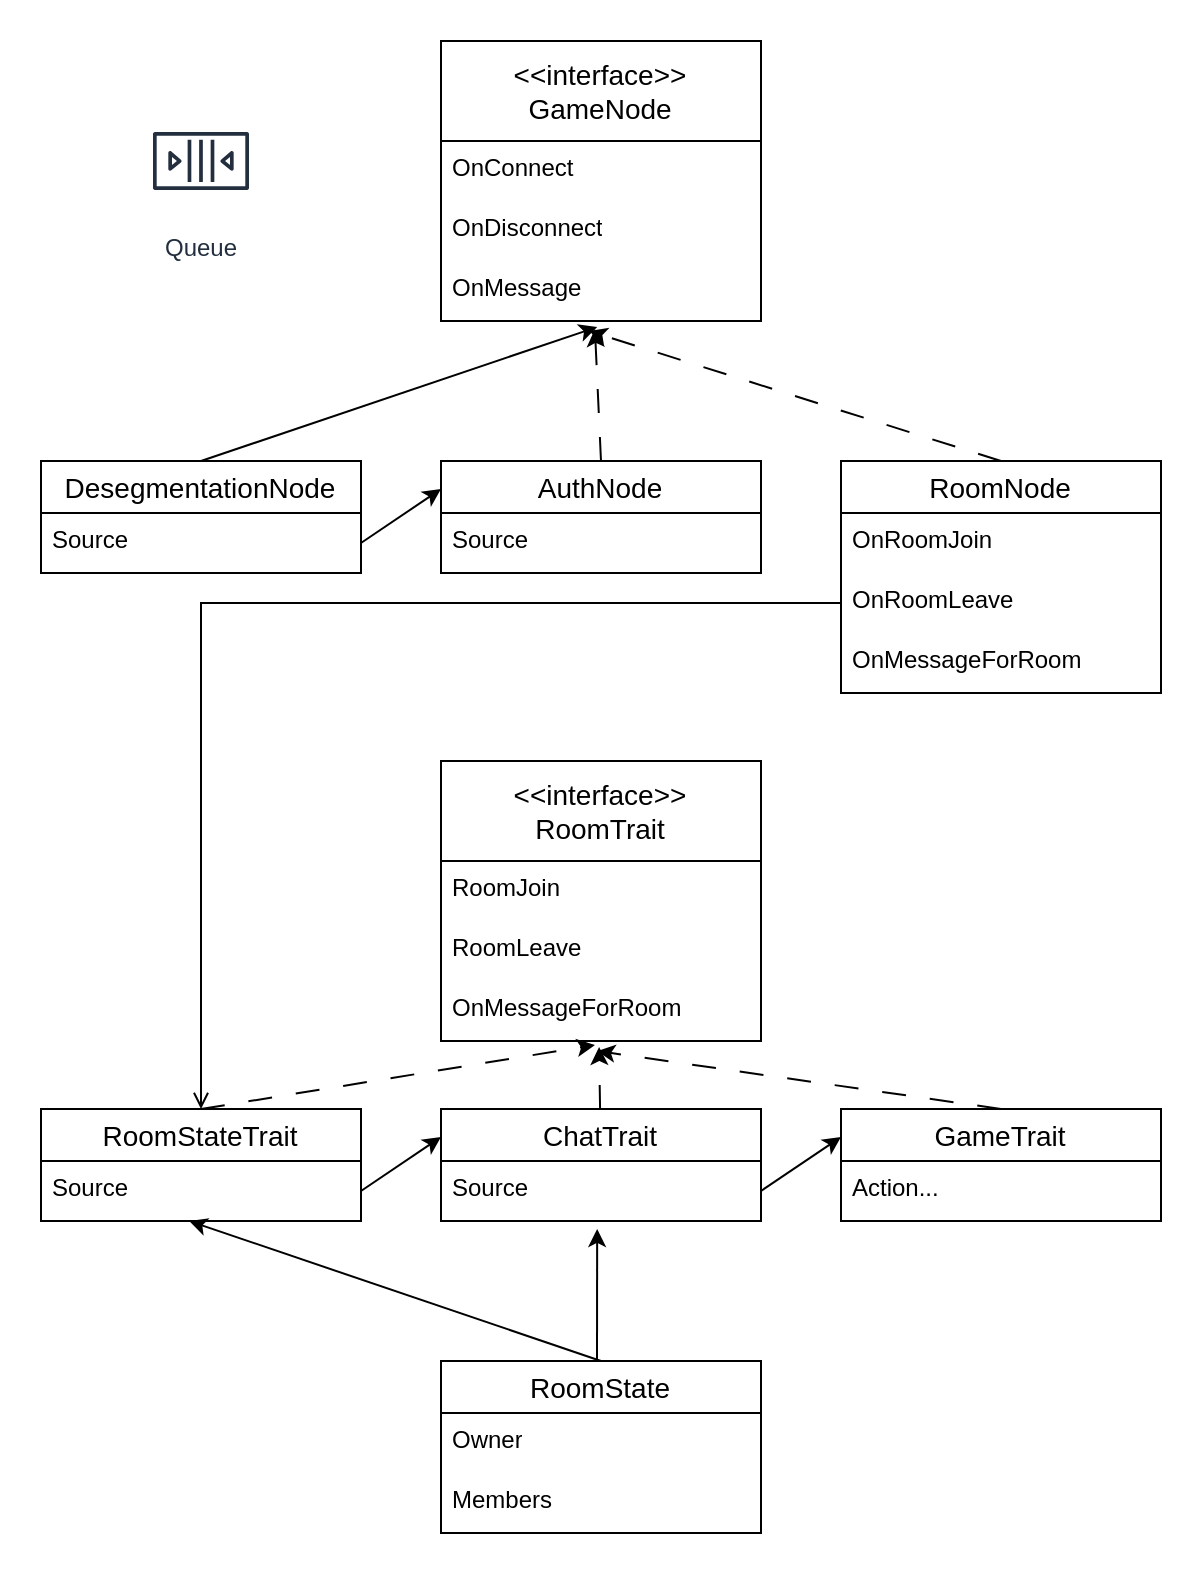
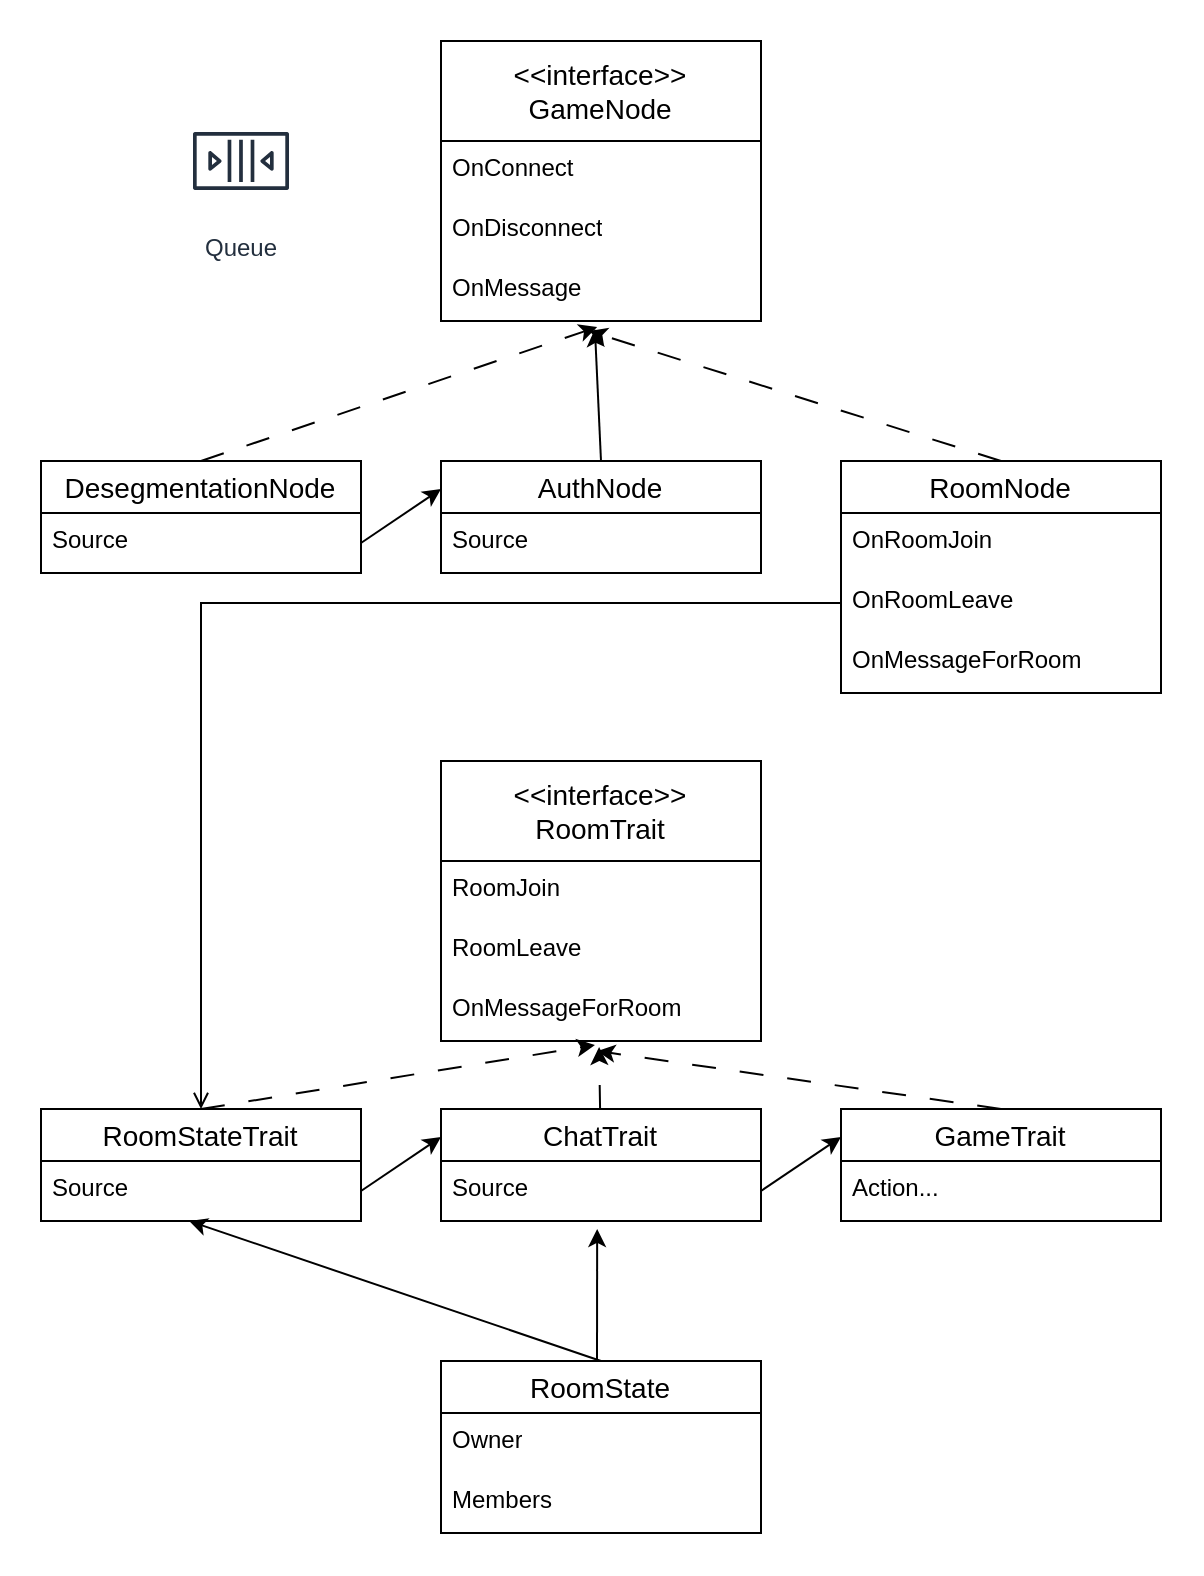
- <mxCell id="2" value="Queue" style="sketch=0;outlineConnect=0;fontColor=#232F3E;gradientColor=none;strokeColor=#232F3E;fillColor=#ffffff;dashed=0;verticalLabelPosition=bottom;verticalAlign=top;align=center;html=1;fontSize=12;fontStyle=0;aspect=fixed;shape=mxgraph.aws4.resourceIcon;resIcon=mxgraph.aws4.queue;" vertex="1" parent="1"><mxGeometry x="70" y="50" width="60" height="60" as="geometry" /></mxCell>
+ <mxCell id="2" value="Queue" style="sketch=0;outlineConnect=0;fontColor=#232F3E;gradientColor=none;strokeColor=#232F3E;fillColor=#ffffff;dashed=0;verticalLabelPosition=bottom;verticalAlign=top;align=center;html=1;fontSize=12;fontStyle=0;aspect=fixed;shape=mxgraph.aws4.resourceIcon;resIcon=mxgraph.aws4.queue;" vertex="1" parent="1"><mxGeometry x="90" y="50" width="60" height="60" as="geometry" /></mxCell>
- <mxCell id="12" value="" style="endArrow=classic;html=1;rounded=0;dashed=1;dashPattern=12 12;exitX=0.5;exitY=0;exitDx=0;exitDy=0;entryX=0.481;entryY=1.133;entryDx=0;entryDy=0;entryPerimeter=0;" edge="1" parent="1" source="10" target="6"><mxGeometry width="50" height="50" relative="1" as="geometry"><mxPoint x="110" y="240" as="sourcePoint" /><mxPoint x="300" y="170" as="targetPoint" /></mxGeometry></mxCell>
+ <mxCell id="12" value="" style="endArrow=classic;html=1;rounded=0;dashed=0;dashPattern=12 12;exitX=0.5;exitY=0;exitDx=0;exitDy=0;entryX=0.481;entryY=1.133;entryDx=0;entryDy=0;entryPerimeter=0;" edge="1" parent="1" source="10" target="6"><mxGeometry width="50" height="50" relative="1" as="geometry"><mxPoint x="110" y="240" as="sourcePoint" /><mxPoint x="300" y="170" as="targetPoint" /></mxGeometry></mxCell>
- <mxCell id="9" value="" style="endArrow=classic;html=1;rounded=0;dashed=0;dashPattern=12 12;exitX=0.5;exitY=0;exitDx=0;exitDy=0;entryX=0.488;entryY=1.1;entryDx=0;entryDy=0;entryPerimeter=0;" edge="1" parent="1" source="7" target="6"><mxGeometry width="50" height="50" relative="1" as="geometry"><mxPoint x="610" y="530" as="sourcePoint" /><mxPoint x="660" y="480" as="targetPoint" /></mxGeometry></mxCell>
+ <mxCell id="9" value="" style="endArrow=classic;html=1;rounded=0;dashed=1;dashPattern=12 12;exitX=0.5;exitY=0;exitDx=0;exitDy=0;entryX=0.488;entryY=1.1;entryDx=0;entryDy=0;entryPerimeter=0;" edge="1" parent="1" source="7" target="6"><mxGeometry width="50" height="50" relative="1" as="geometry"><mxPoint x="610" y="530" as="sourcePoint" /><mxPoint x="660" y="480" as="targetPoint" /></mxGeometry></mxCell>
